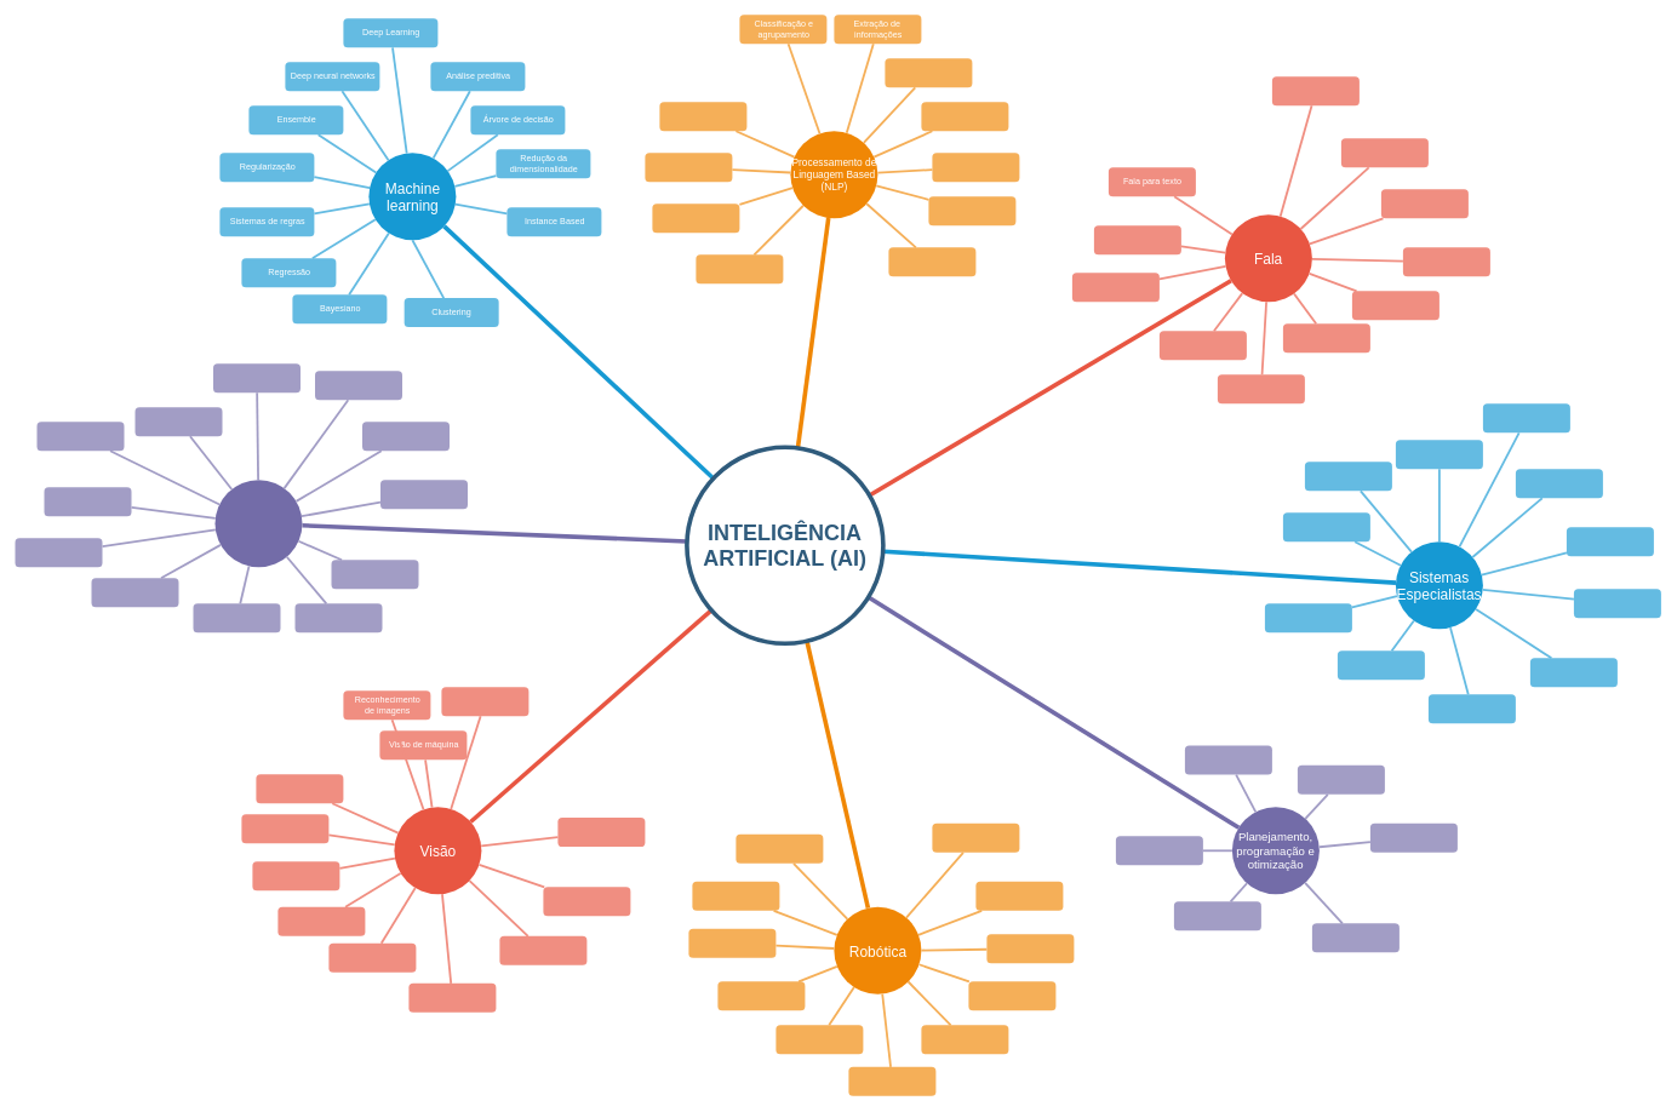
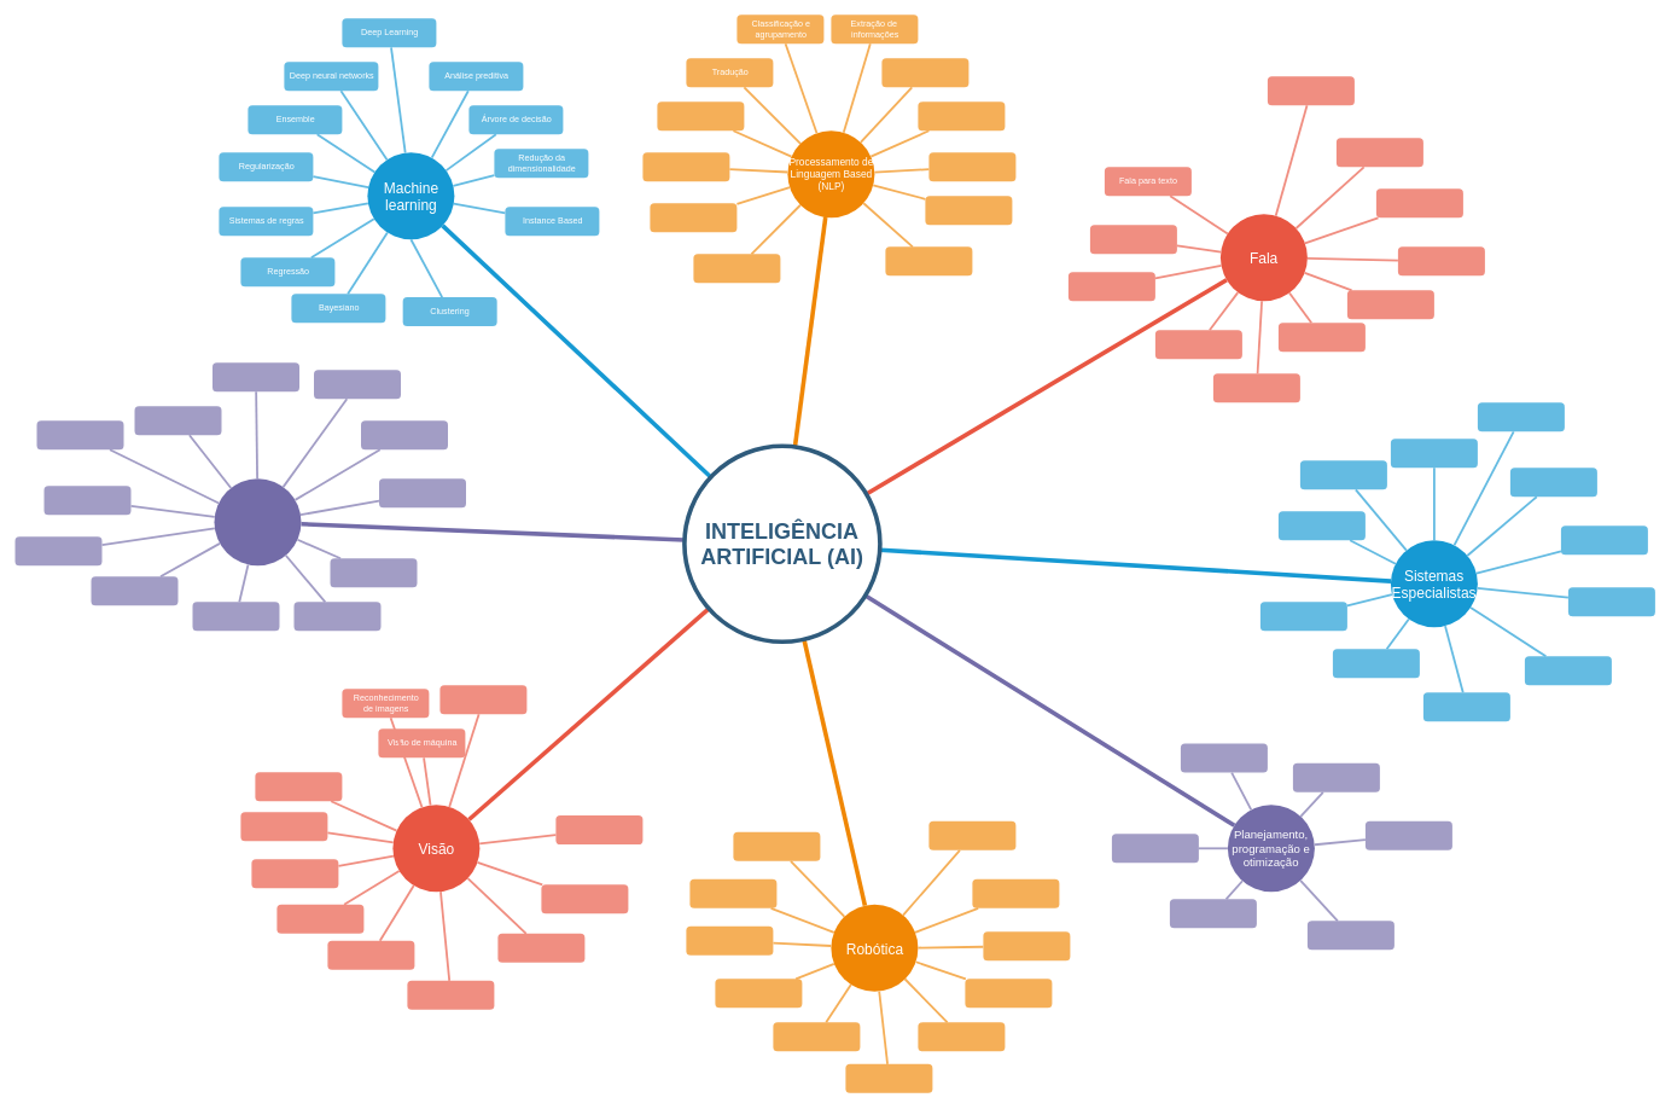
+ <mxCell id="43" value="Tradução" style="rounded=1;fillColor=#f5af58;strokeColor=none;strokeWidth=3;shadow=0;html=1;fontColor=#FFFFFF;" parent="1" vertex="1"><mxGeometry x="946.5" y="80" width="120" height="40" as="geometry" /></mxCell>
+ <mxCell id="55" value="" style="edgeStyle=none;endArrow=none;strokeWidth=3;strokeColor=#F5AF58;html=1;" parent="1" source="3" target="43" edge="1"><mxGeometry x="1196.5" y="846" width="100" height="100" as="geometry"><mxPoint x="-13.5" y="60" as="sourcePoint" /><mxPoint x="86.5" y="-40" as="targetPoint" /></mxGeometry></mxCell>
